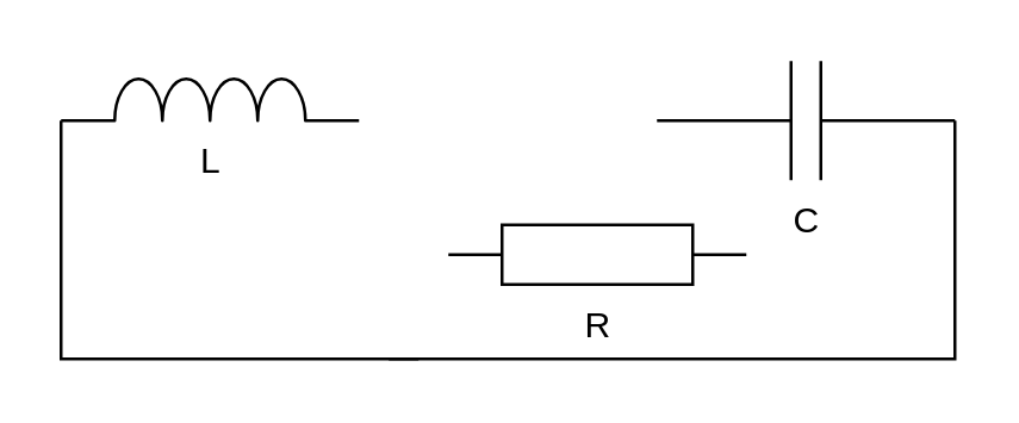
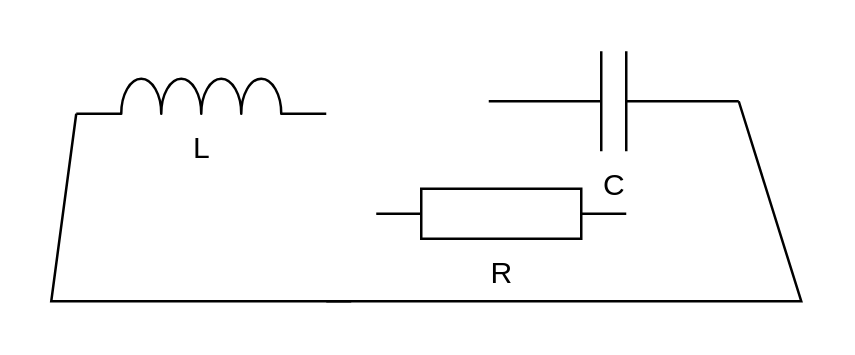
- <mxCell id="3" value="L" style="pointerEvents=1;verticalLabelPosition=bottom;shadow=0;dashed=0;align=center;html=1;verticalAlign=top;shape=mxgraph.electrical.inductors.inductor_3;" vertex="1" parent="1"><mxGeometry x="20" y="26" width="100" height="14" as="geometry" /></mxCell>
+ <mxCell id="3" value="L" style="pointerEvents=1;verticalLabelPosition=bottom;shadow=0;dashed=0;align=center;html=1;verticalAlign=top;shape=mxgraph.electrical.inductors.inductor_3;" vertex="1" parent="1"><mxGeometry x="30" y="31" width="100" height="14" as="geometry" /></mxCell>
- <mxCell id="4" value="C" style="pointerEvents=1;verticalLabelPosition=bottom;shadow=0;dashed=0;align=center;html=1;verticalAlign=top;shape=mxgraph.electrical.capacitors.capacitor_1;" vertex="1" parent="1"><mxGeometry x="220" y="20" width="100" height="40" as="geometry" /></mxCell>
+ <mxCell id="4" value="C" style="pointerEvents=1;verticalLabelPosition=bottom;shadow=0;dashed=0;align=center;html=1;verticalAlign=top;shape=mxgraph.electrical.capacitors.capacitor_1;" vertex="1" parent="1"><mxGeometry x="195" y="20" width="100" height="40" as="geometry" /></mxCell>
